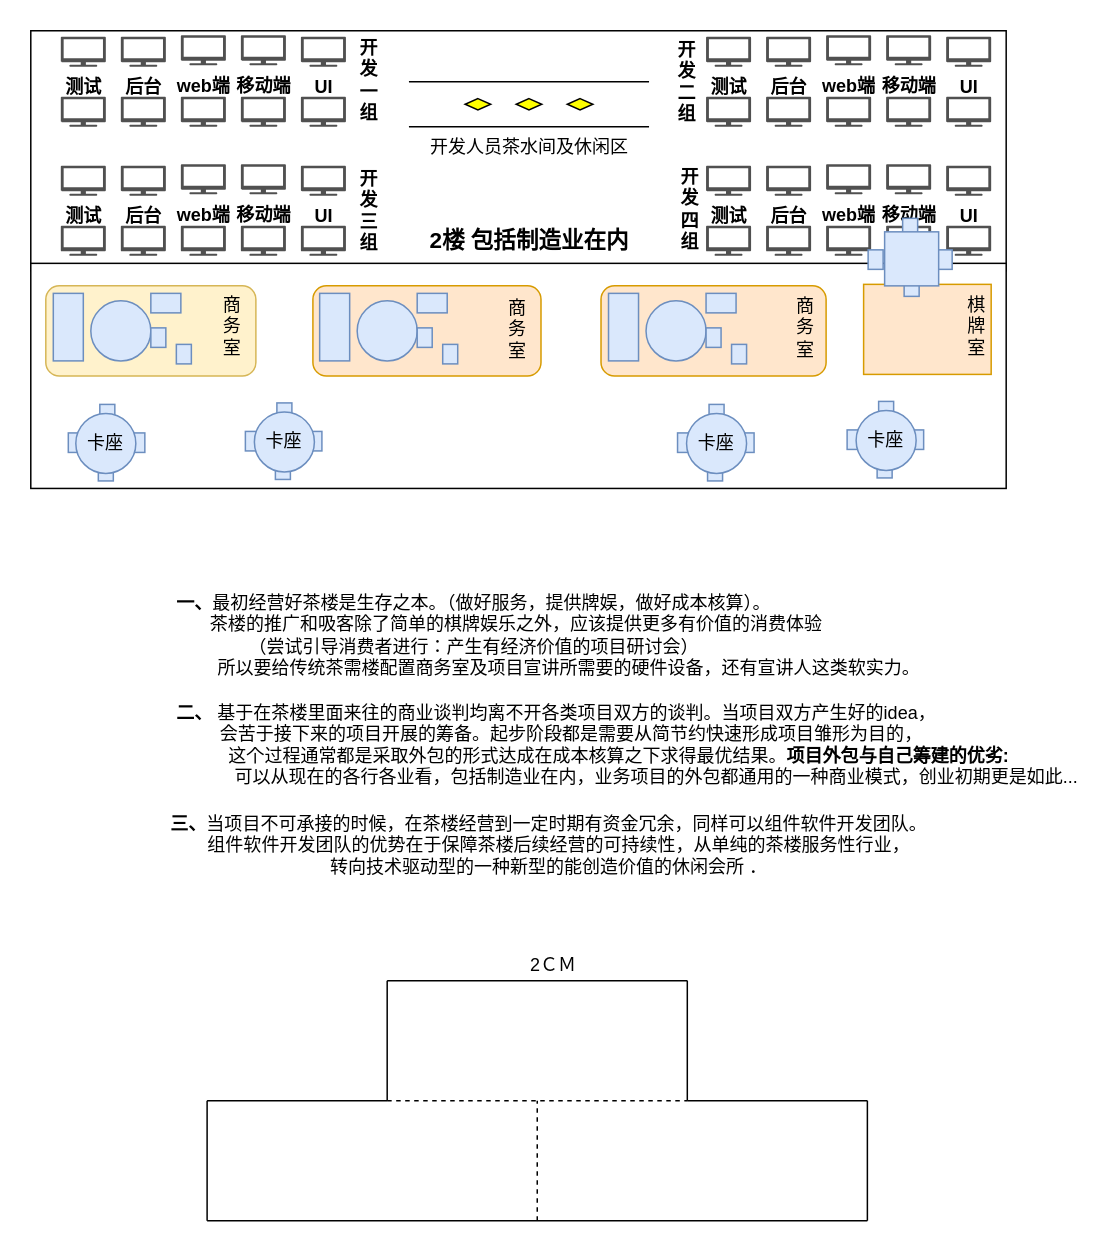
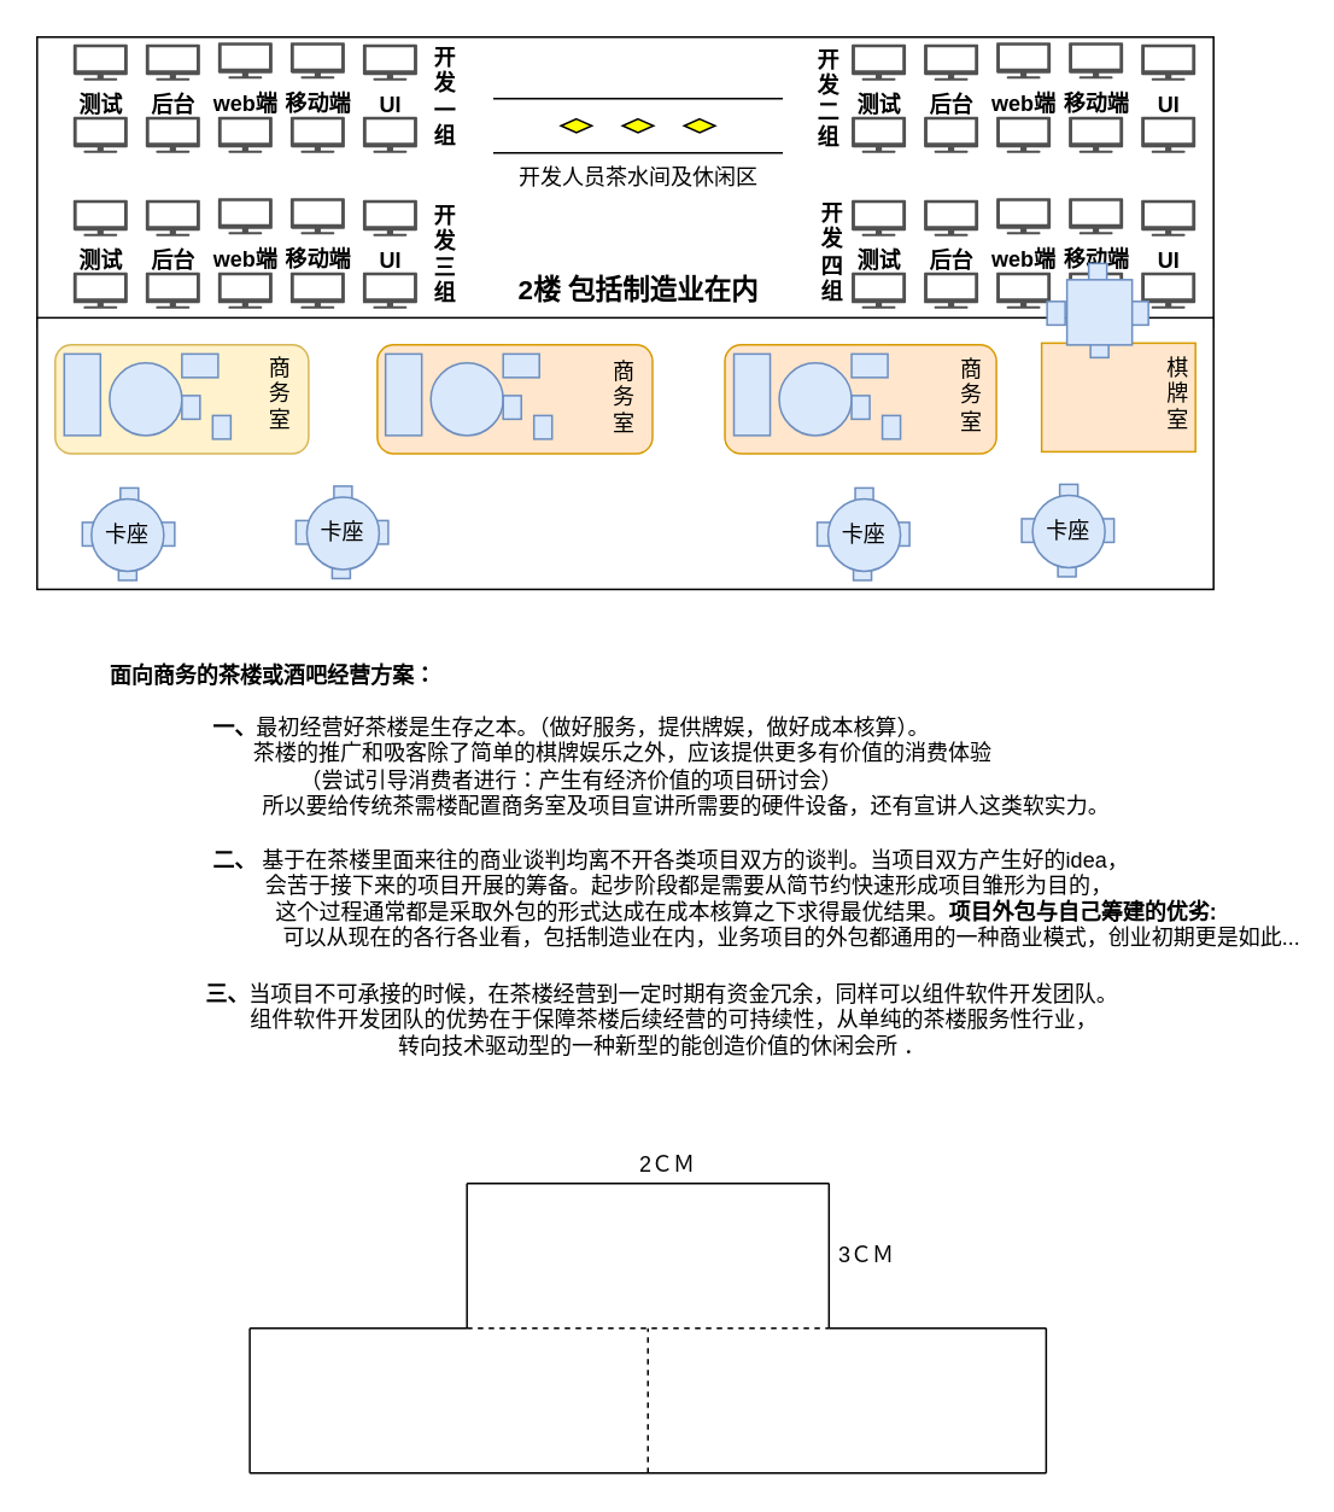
+ <mxCell id="3" value="&lt;b&gt;面向商务的茶楼或酒吧经营方案：&lt;/b&gt;" style="text;html=1;align=center;verticalAlign=middle;resizable=0;points=[];;autosize=1;" parent="1" vertex="1"><mxGeometry x="50" y="363" width="200" height="20" as="geometry" /></mxCell>
+ <mxCell id="114" value="3ＣＭ" style="text;html=1;align=center;verticalAlign=middle;resizable=0;points=[];;autosize=1;" vertex="1" parent="103"><mxGeometry x="315.5" y="50" width="50" height="20" as="geometry" /></mxCell>
